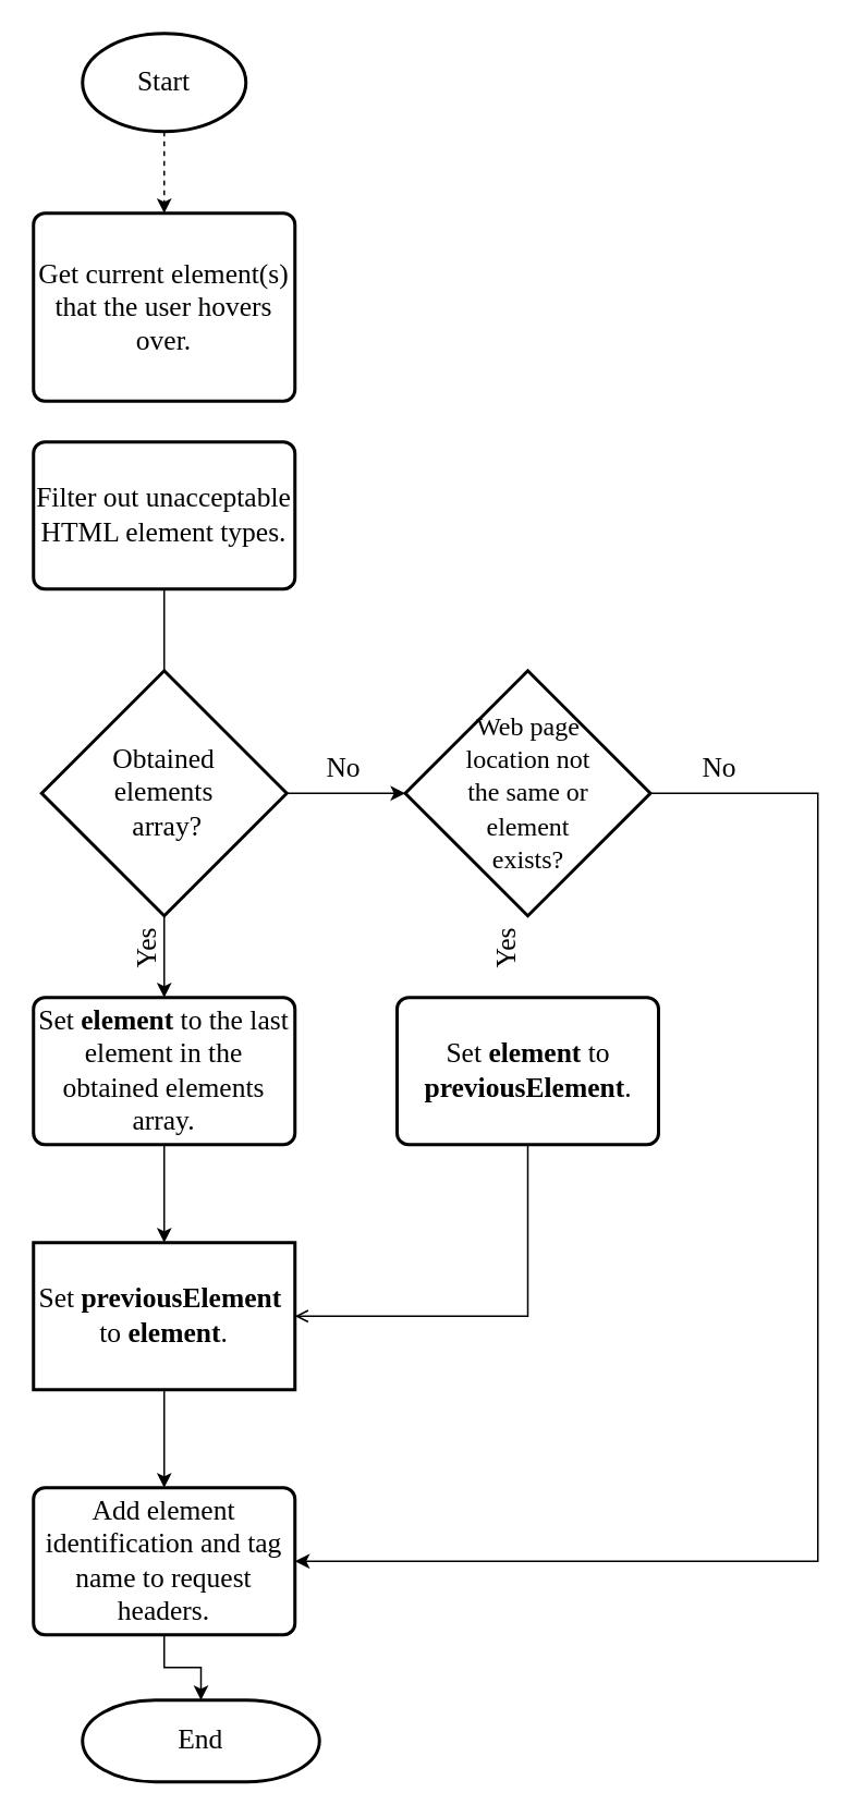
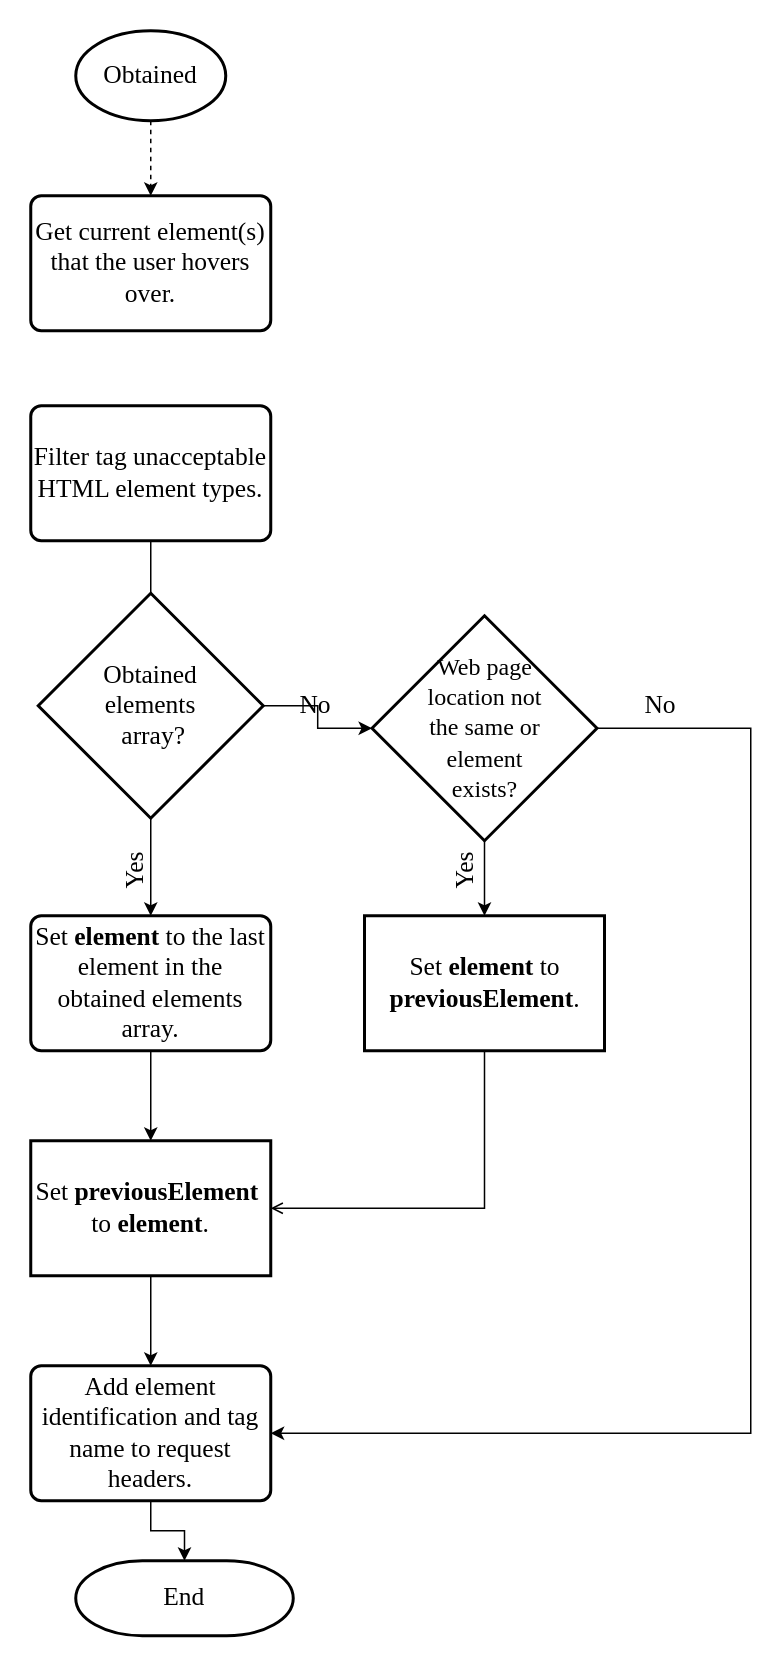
- <mxCell id="3" value="Start" style="strokeWidth=2;html=1;shape=mxgraph.flowchart.start_1;whiteSpace=wrap;fontFamily=Times New Roman;fillColor=none;fontSize=17;" parent="1" vertex="1"><mxGeometry x="50" y="20" width="100" height="60" as="geometry" /></mxCell>
+ <mxCell id="3" value="Obtained" style="strokeWidth=2;html=1;shape=mxgraph.flowchart.start_1;whiteSpace=wrap;fontFamily=Times New Roman;fillColor=none;fontSize=17;" parent="1" vertex="1"><mxGeometry x="50" y="20" width="100" height="60" as="geometry" /></mxCell>
- <mxCell id="4" value="Get current element(s) that the user hovers over." style="rounded=1;whiteSpace=wrap;html=1;absoluteArcSize=1;arcSize=14;strokeWidth=2;fontFamily=Times New Roman;fillColor=none;fontSize=17;" parent="1" vertex="1"><mxGeometry x="20" y="130" width="160" height="115" as="geometry" /></mxCell>
+ <mxCell id="4" value="Get current element(s) that the user hovers over." style="rounded=1;whiteSpace=wrap;html=1;absoluteArcSize=1;arcSize=14;strokeWidth=2;fontFamily=Times New Roman;fillColor=none;fontSize=17;" parent="1" vertex="1"><mxGeometry x="20" y="130" width="160" height="90" as="geometry" /></mxCell>
- <mxCell id="20" value="Filter out unacceptable HTML element types." style="rounded=1;whiteSpace=wrap;html=1;absoluteArcSize=1;arcSize=14;strokeWidth=2;fontFamily=Times New Roman;fillColor=none;fontSize=17;" parent="1" vertex="1"><mxGeometry x="20" y="270" width="160" height="90" as="geometry" /></mxCell>
+ <mxCell id="20" value="Filter tag unacceptable HTML element types." style="rounded=1;whiteSpace=wrap;html=1;absoluteArcSize=1;arcSize=14;strokeWidth=2;fontFamily=Times New Roman;fillColor=none;fontSize=17;" parent="1" vertex="1"><mxGeometry x="20" y="270" width="160" height="90" as="geometry" /></mxCell>
- <mxCell id="12" value="Obtained &lt;br&gt;elements&lt;br&gt;&amp;nbsp;array?" style="strokeWidth=2;html=1;shape=mxgraph.flowchart.decision;whiteSpace=wrap;fontFamily=Times New Roman;fillColor=none;fontSize=17;" parent="1" vertex="1"><mxGeometry x="25" y="410" width="150" height="150" as="geometry" /></mxCell>
+ <mxCell id="12" value="Obtained &lt;br&gt;elements&lt;br&gt;&amp;nbsp;array?" style="strokeWidth=2;html=1;shape=mxgraph.flowchart.decision;whiteSpace=wrap;fontFamily=Times New Roman;fillColor=none;fontSize=17;" parent="1" vertex="1"><mxGeometry x="25" y="395" width="150" height="150" as="geometry" /></mxCell>
+ <mxCell id="5" style="edgeStyle=orthogonalEdgeStyle;rounded=0;orthogonalLoop=1;jettySize=auto;html=1;exitX=0.5;exitY=1;exitDx=0;exitDy=0;exitPerimeter=0;entryX=0.5;entryY=0;entryDx=0;entryDy=0;" parent="1" source="7" target="18" edge="1"><mxGeometry relative="1" as="geometry" /></mxCell>
- <mxCell id="18" value="Set &lt;b&gt;element &lt;/b&gt;to &lt;b&gt;previousElement&lt;/b&gt;." style="rounded=1;whiteSpace=wrap;html=1;absoluteArcSize=1;arcSize=14;strokeWidth=2;fontFamily=Times New Roman;fillColor=none;fontSize=17;" parent="1" vertex="1"><mxGeometry x="242.5" y="610" width="160" height="90" as="geometry" /></mxCell>
+ <mxCell id="18" value="Set &lt;b&gt;element &lt;/b&gt;to &lt;b&gt;previousElement&lt;/b&gt;." style="whiteSpace=wrap;html=1;absoluteArcSize=1;arcSize=14;strokeWidth=2;fontFamily=Times New Roman;fillColor=none;fontSize=17;rounded=0;" parent="1" vertex="1"><mxGeometry x="242.5" y="610" width="160" height="90" as="geometry" /></mxCell>
